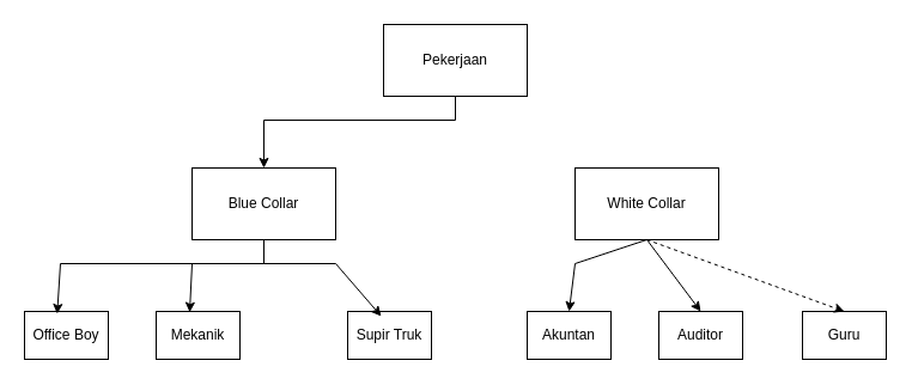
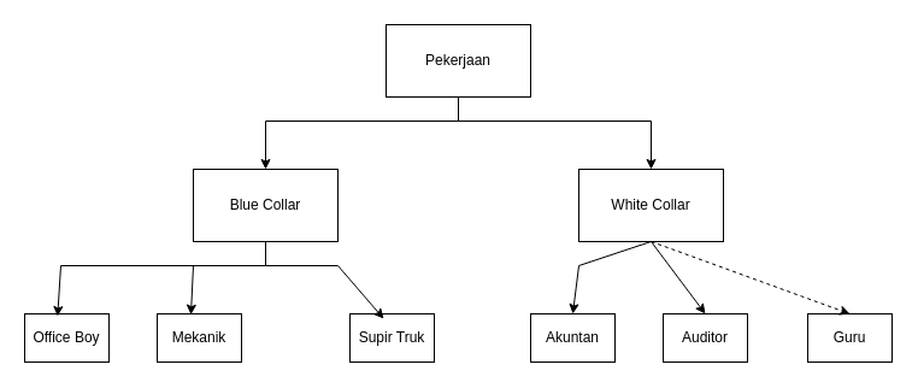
+ <mxCell id="12" value="" style="endArrow=classic;html=1;rounded=0;exitX=0.5;exitY=1;exitDx=0;exitDy=0;entryX=0.5;entryY=0;entryDx=0;entryDy=0;" edge="1" parent="1" source="2" target="4"><mxGeometry width="50" height="50" relative="1" as="geometry"><mxPoint x="320" y="250" as="sourcePoint" /><mxPoint x="370" y="200" as="targetPoint" /><Array as="points"><mxPoint x="380" y="100" /><mxPoint x="540" y="100" /></Array></mxGeometry></mxCell>
